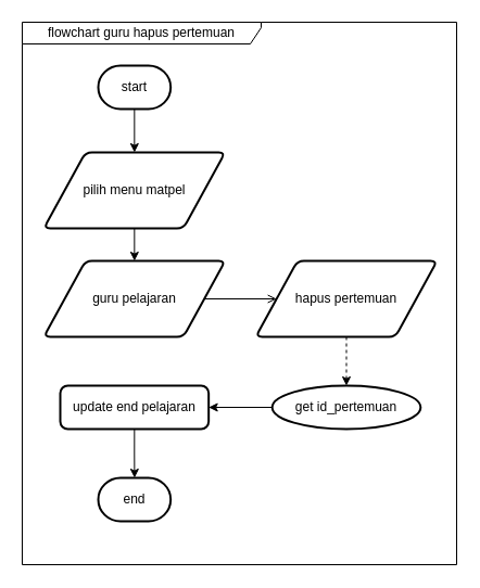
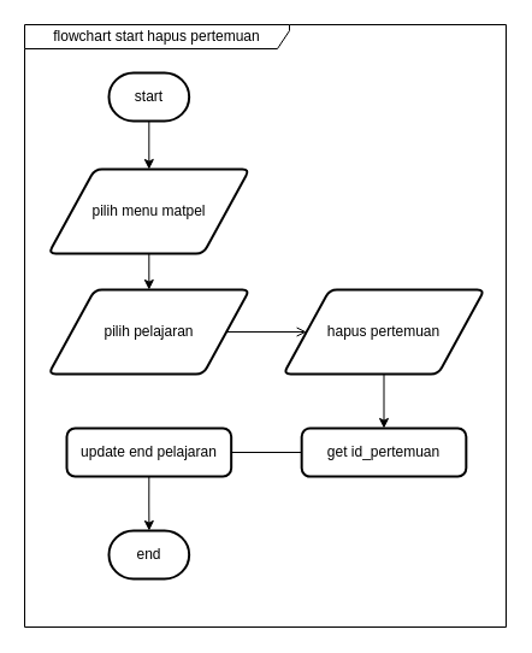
- <mxCell id="7" value="flowchart guru hapus pertemuan" style="shape=umlFrame;whiteSpace=wrap;html=1;fillColor=#FFFFFF;width=220;height=20;" parent="1" vertex="1"><mxGeometry x="20" y="20" width="400" height="500" as="geometry" /></mxCell>
+ <mxCell id="7" value="flowchart start hapus pertemuan" style="shape=umlFrame;whiteSpace=wrap;html=1;fillColor=#FFFFFF;width=220;height=20;" parent="1" vertex="1"><mxGeometry x="20" y="20" width="400" height="500" as="geometry" /></mxCell>
- <mxCell id="9" value="guru pelajaran" style="shape=parallelogram;html=1;strokeWidth=2;perimeter=parallelogramPerimeter;whiteSpace=wrap;rounded=1;arcSize=12;size=0.23;fillColor=#FFFFFF;" parent="1" vertex="1"><mxGeometry x="39.84" y="240" width="167" height="70" as="geometry" /></mxCell>
+ <mxCell id="9" value="pilih pelajaran" style="shape=parallelogram;html=1;strokeWidth=2;perimeter=parallelogramPerimeter;whiteSpace=wrap;rounded=1;arcSize=12;size=0.23;fillColor=#FFFFFF;" parent="1" vertex="1"><mxGeometry x="39.84" y="240" width="167" height="70" as="geometry" /></mxCell>
- <mxCell id="12" style="edgeStyle=orthogonalEdgeStyle;rounded=0;orthogonalLoop=1;jettySize=auto;html=1;exitX=0.5;exitY=1;exitDx=0;exitDy=0;entryX=0.5;entryY=0;entryDx=0;entryDy=0;dashed=1;" edge="1" parent="1" source="13" target="15"><mxGeometry relative="1" as="geometry" /></mxCell>
+ <mxCell id="12" style="edgeStyle=orthogonalEdgeStyle;rounded=0;orthogonalLoop=1;jettySize=auto;html=1;exitX=0.5;exitY=1;exitDx=0;exitDy=0;entryX=0.5;entryY=0;entryDx=0;entryDy=0;" edge="1" parent="1" source="13" target="15"><mxGeometry relative="1" as="geometry" /></mxCell>
- <mxCell id="14" style="edgeStyle=orthogonalEdgeStyle;rounded=0;orthogonalLoop=1;jettySize=auto;html=1;exitX=0;exitY=0.5;exitDx=0;exitDy=0;" edge="1" parent="1" source="15" target="11"><mxGeometry relative="1" as="geometry" /></mxCell>
+ <mxCell id="14" style="edgeStyle=orthogonalEdgeStyle;rounded=0;orthogonalLoop=1;jettySize=auto;html=1;exitX=0;exitY=0.5;exitDx=0;exitDy=0;endArrow=none;" edge="1" parent="1" source="15" target="11"><mxGeometry relative="1" as="geometry" /></mxCell>
- <mxCell id="15" value="get id_pertemuan" style="ellipse;whiteSpace=wrap;html=1;absoluteArcSize=1;arcSize=14;strokeWidth=2;fillColor=#FFFFFF;" vertex="1" parent="1"><mxGeometry x="250.17" y="355" width="136.66" height="40" as="geometry" /></mxCell>
+ <mxCell id="15" value="get id_pertemuan" style="rounded=1;whiteSpace=wrap;html=1;absoluteArcSize=1;arcSize=14;strokeWidth=2;fillColor=#FFFFFF;" vertex="1" parent="1"><mxGeometry x="250.17" y="355" width="136.66" height="40" as="geometry" /></mxCell>
